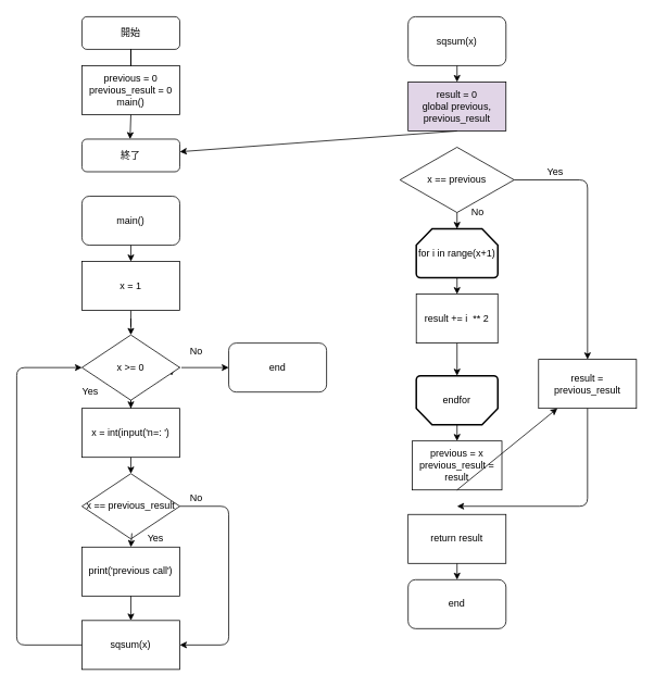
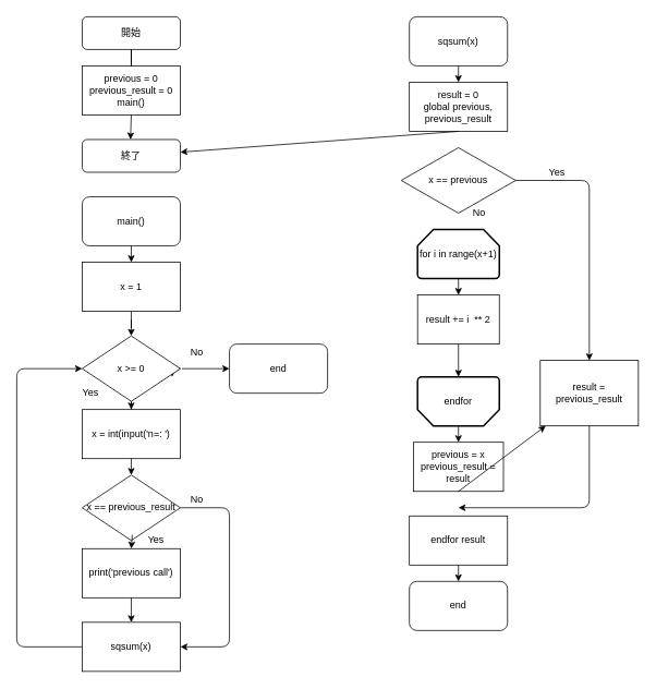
- <mxCell id="7" value="result = 0&lt;br&gt;global previous, previous_result" style="rounded=0;whiteSpace=wrap;html=1;fillColor=#e1d5e7;" vertex="1" parent="1"><mxGeometry x="500" y="100" width="120" height="60" as="geometry" /></mxCell>
+ <mxCell id="7" value="result = 0&lt;br&gt;global previous, previous_result" style="rounded=0;whiteSpace=wrap;html=1;" vertex="1" parent="1"><mxGeometry x="500" y="100" width="120" height="60" as="geometry" /></mxCell>
- <mxCell id="18" value="" style="endArrow=classic;html=1;exitX=0.5;exitY=1;exitDx=0;exitDy=0;" edge="1" parent="1" source="8" target="13"><mxGeometry width="50" height="50" relative="1" as="geometry"><mxPoint x="120" y="400" as="sourcePoint" /><mxPoint x="170" y="350" as="targetPoint" /></mxGeometry></mxCell>
- <mxCell id="12" value="result = previous_result" style="rounded=0;whiteSpace=wrap;html=1;" vertex="1" parent="1"><mxGeometry x="660" y="440" width="120" height="60" as="geometry" /></mxCell>
+ <mxCell id="12" value="result = previous_result" style="rounded=0;whiteSpace=wrap;html=1;" vertex="1" parent="1"><mxGeometry x="660" y="440" width="120" height="80" as="geometry" /></mxCell>
- <mxCell id="20" value="return result" style="rounded=0;whiteSpace=wrap;html=1;" vertex="1" parent="1"><mxGeometry x="500" y="630" width="120" height="60" as="geometry" /></mxCell>
+ <mxCell id="20" value="endfor result" style="rounded=0;whiteSpace=wrap;html=1;" vertex="1" parent="1"><mxGeometry x="500" y="630" width="120" height="60" as="geometry" /></mxCell>
